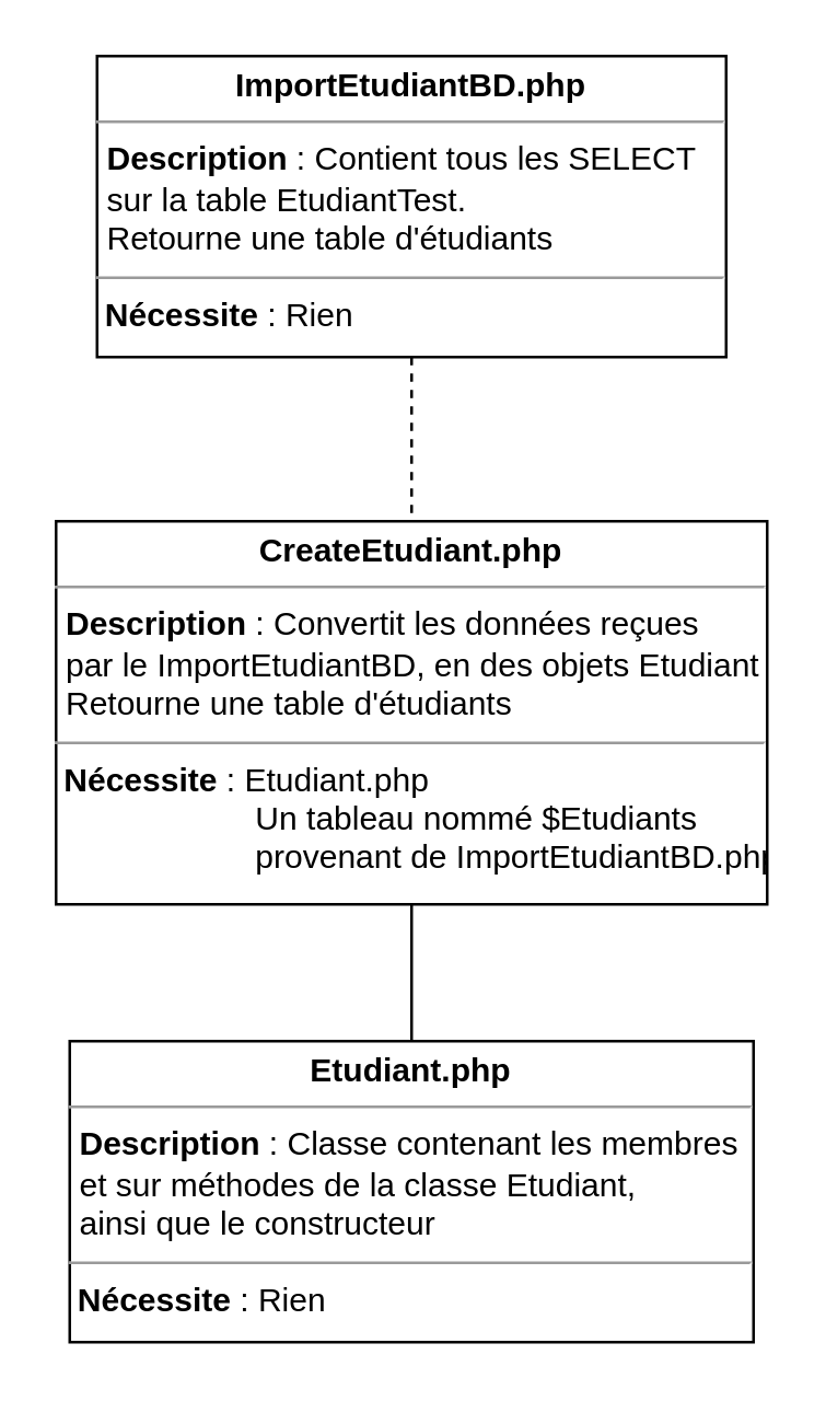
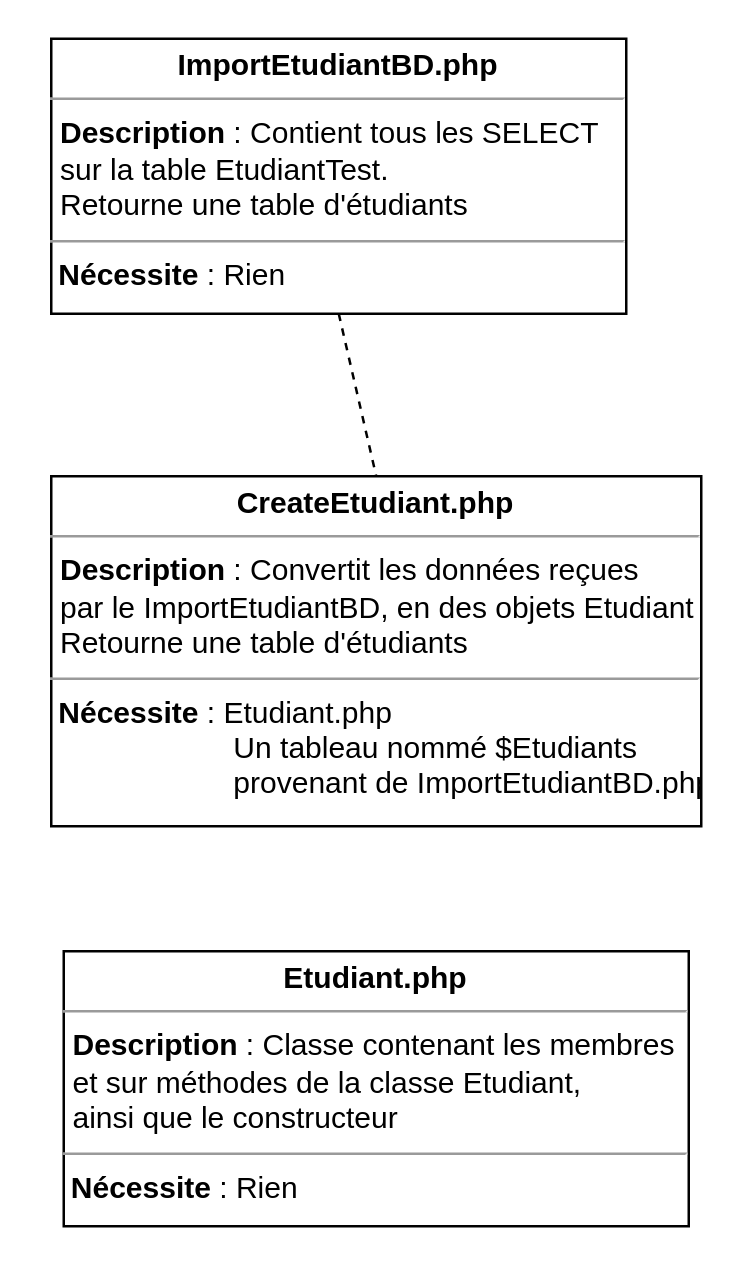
- <mxCell id="2" value="&lt;p style=&quot;margin: 0px ; margin-top: 4px ; text-align: center&quot;&gt;&lt;b&gt;ImportEtudiantBD.php&lt;/b&gt;&lt;br&gt;&lt;/p&gt;&lt;hr size=&quot;1&quot;&gt;&lt;p style=&quot;margin: 0px ; margin-left: 4px&quot;&gt;&lt;b&gt;Description&lt;/b&gt; : Contient tous les SELECT&lt;/p&gt;&lt;p style=&quot;margin: 0px ; margin-left: 4px&quot;&gt; sur la table EtudiantTest. &lt;br&gt;&lt;/p&gt;&lt;p style=&quot;margin: 0px ; margin-left: 4px&quot;&gt;Retourne une table d'étudiants&lt;br&gt;&lt;/p&gt;&lt;hr size=&quot;1&quot;&gt;&lt;b&gt;&amp;nbsp;Nécessite&lt;/b&gt; : Rien" style="verticalAlign=top;align=left;overflow=fill;fontSize=12;fontFamily=Helvetica;html=1;" parent="1" vertex="1"><mxGeometry x="35" y="20" width="230" height="110" as="geometry" /></mxCell>
+ <mxCell id="2" value="&lt;p style=&quot;margin: 0px ; margin-top: 4px ; text-align: center&quot;&gt;&lt;b&gt;ImportEtudiantBD.php&lt;/b&gt;&lt;br&gt;&lt;/p&gt;&lt;hr size=&quot;1&quot;&gt;&lt;p style=&quot;margin: 0px ; margin-left: 4px&quot;&gt;&lt;b&gt;Description&lt;/b&gt; : Contient tous les SELECT&lt;/p&gt;&lt;p style=&quot;margin: 0px ; margin-left: 4px&quot;&gt; sur la table EtudiantTest. &lt;br&gt;&lt;/p&gt;&lt;p style=&quot;margin: 0px ; margin-left: 4px&quot;&gt;Retourne une table d'étudiants&lt;br&gt;&lt;/p&gt;&lt;hr size=&quot;1&quot;&gt;&lt;b&gt;&amp;nbsp;Nécessite&lt;/b&gt; : Rien" style="verticalAlign=top;align=left;overflow=fill;fontSize=12;fontFamily=Helvetica;html=1;" parent="1" vertex="1"><mxGeometry x="20" y="15" width="230" height="110" as="geometry" /></mxCell>
- <mxCell id="5" value="" style="endArrow=none;html=1;entryX=0.5;entryY=1;entryDx=0;entryDy=0;exitX=0.5;exitY=0;exitDx=0;exitDy=0;" parent="1" source="4" target="3" edge="1"><mxGeometry width="50" height="50" relative="1" as="geometry"><mxPoint x="35" y="570" as="sourcePoint" /><mxPoint x="85" y="520" as="targetPoint" /></mxGeometry></mxCell>
